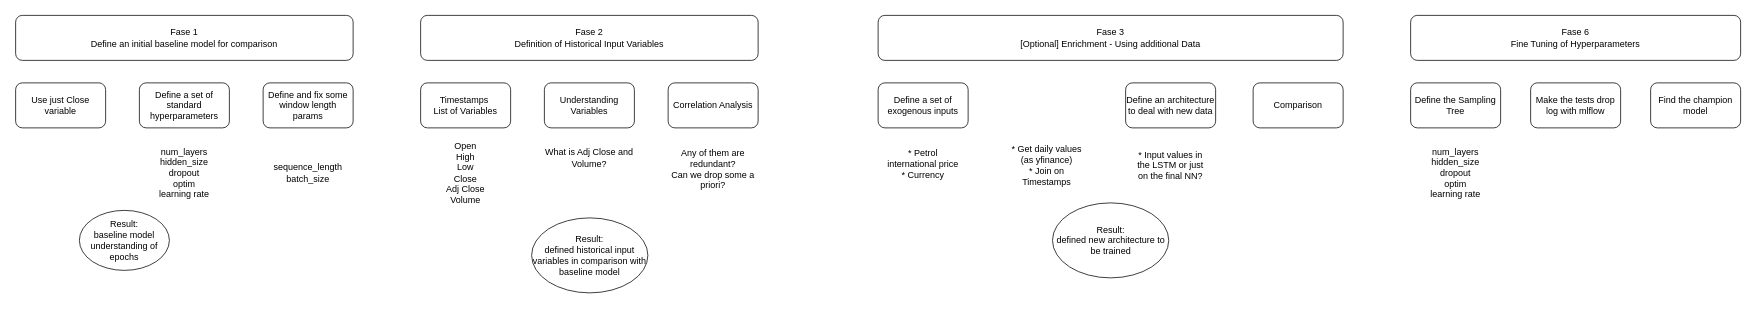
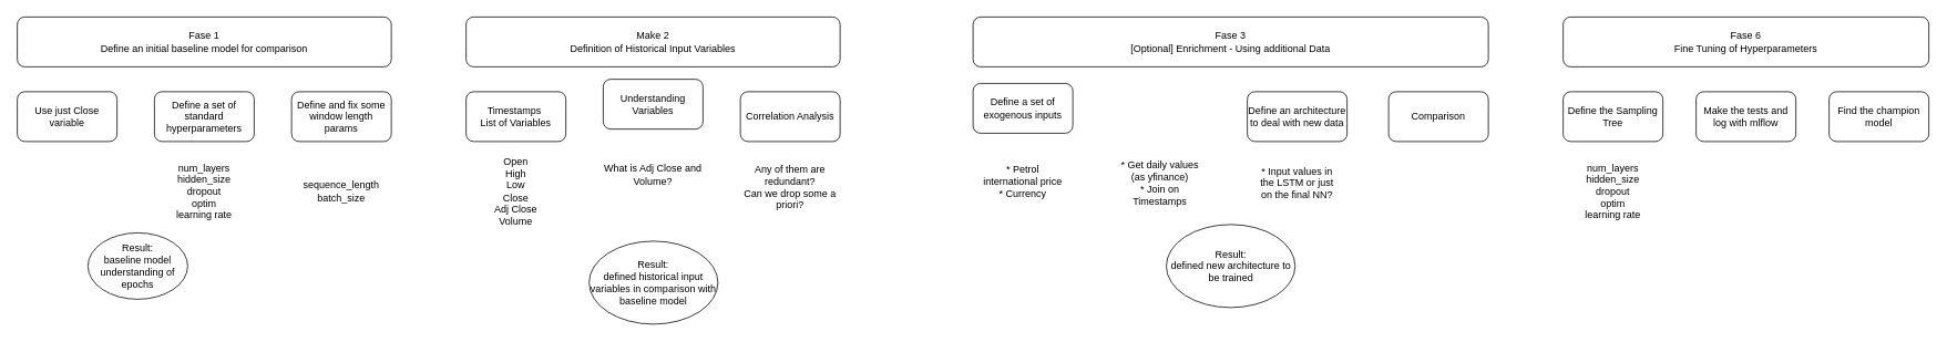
- <mxCell id="8" value="Fase 2&lt;div&gt;Definition of Historical Input Variables&lt;/div&gt;" style="rounded=1;whiteSpace=wrap;html=1;" vertex="1" parent="1"><mxGeometry x="560" y="20" width="450" height="60" as="geometry" /></mxCell>
+ <mxCell id="8" value="Make 2&lt;div&gt;Definition of Historical Input Variables&lt;/div&gt;" style="rounded=1;whiteSpace=wrap;html=1;" vertex="1" parent="1"><mxGeometry x="560" y="20" width="450" height="60" as="geometry" /></mxCell>
- <mxCell id="5" value="Understanding Variables" style="rounded=1;whiteSpace=wrap;html=1;" vertex="1" parent="1"><mxGeometry x="725" y="110" width="120" height="60" as="geometry" /></mxCell>
+ <mxCell id="5" value="Understanding Variables" style="rounded=1;whiteSpace=wrap;html=1;" vertex="1" parent="1"><mxGeometry x="725" y="95" width="120" height="60" as="geometry" /></mxCell>
- <mxCell id="9" value="Define a set of exogenous inputs" style="rounded=1;whiteSpace=wrap;html=1;" vertex="1" parent="1"><mxGeometry x="1170" y="110" width="120" height="60" as="geometry" /></mxCell>
+ <mxCell id="9" value="Define a set of exogenous inputs" style="rounded=1;whiteSpace=wrap;html=1;" vertex="1" parent="1"><mxGeometry x="1170" y="100" width="120" height="60" as="geometry" /></mxCell>
- <mxCell id="28" value="Make the tests drop log with mlflow" style="rounded=1;whiteSpace=wrap;html=1;" vertex="1" parent="1"><mxGeometry x="2040" y="110" width="120" height="60" as="geometry" /></mxCell>
+ <mxCell id="28" value="Make the tests and log with mlflow" style="rounded=1;whiteSpace=wrap;html=1;" vertex="1" parent="1"><mxGeometry x="2040" y="110" width="120" height="60" as="geometry" /></mxCell>
